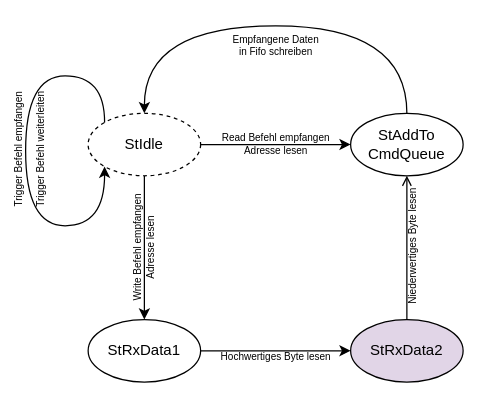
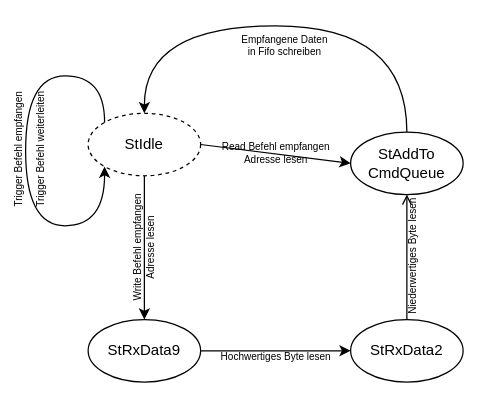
- <mxCell id="6" value="StAddTo&lt;br&gt;CmdQueue" style="ellipse;whiteSpace=wrap;html=1;" parent="1" vertex="1"><mxGeometry x="280" y="90" width="90" height="50" as="geometry" /></mxCell>
+ <mxCell id="6" value="StAddTo&lt;br&gt;CmdQueue" style="ellipse;whiteSpace=wrap;html=1;" parent="1" vertex="1"><mxGeometry x="280" y="105" width="90" height="50" as="geometry" /></mxCell>
- <mxCell id="8" value="StRxData1" style="ellipse;whiteSpace=wrap;html=1;" parent="1" vertex="1"><mxGeometry x="70" y="255" width="90" height="50" as="geometry" /></mxCell>
+ <mxCell id="8" value="StRxData9" style="ellipse;whiteSpace=wrap;html=1;" parent="1" vertex="1"><mxGeometry x="70" y="255" width="90" height="50" as="geometry" /></mxCell>
- <mxCell id="10" value="StRxData2" style="ellipse;whiteSpace=wrap;html=1;fillColor=#e1d5e7;" parent="1" vertex="1"><mxGeometry x="280" y="255" width="90" height="50" as="geometry" /></mxCell>
+ <mxCell id="10" value="StRxData2" style="ellipse;whiteSpace=wrap;html=1;" parent="1" vertex="1"><mxGeometry x="280" y="255" width="90" height="50" as="geometry" /></mxCell>
